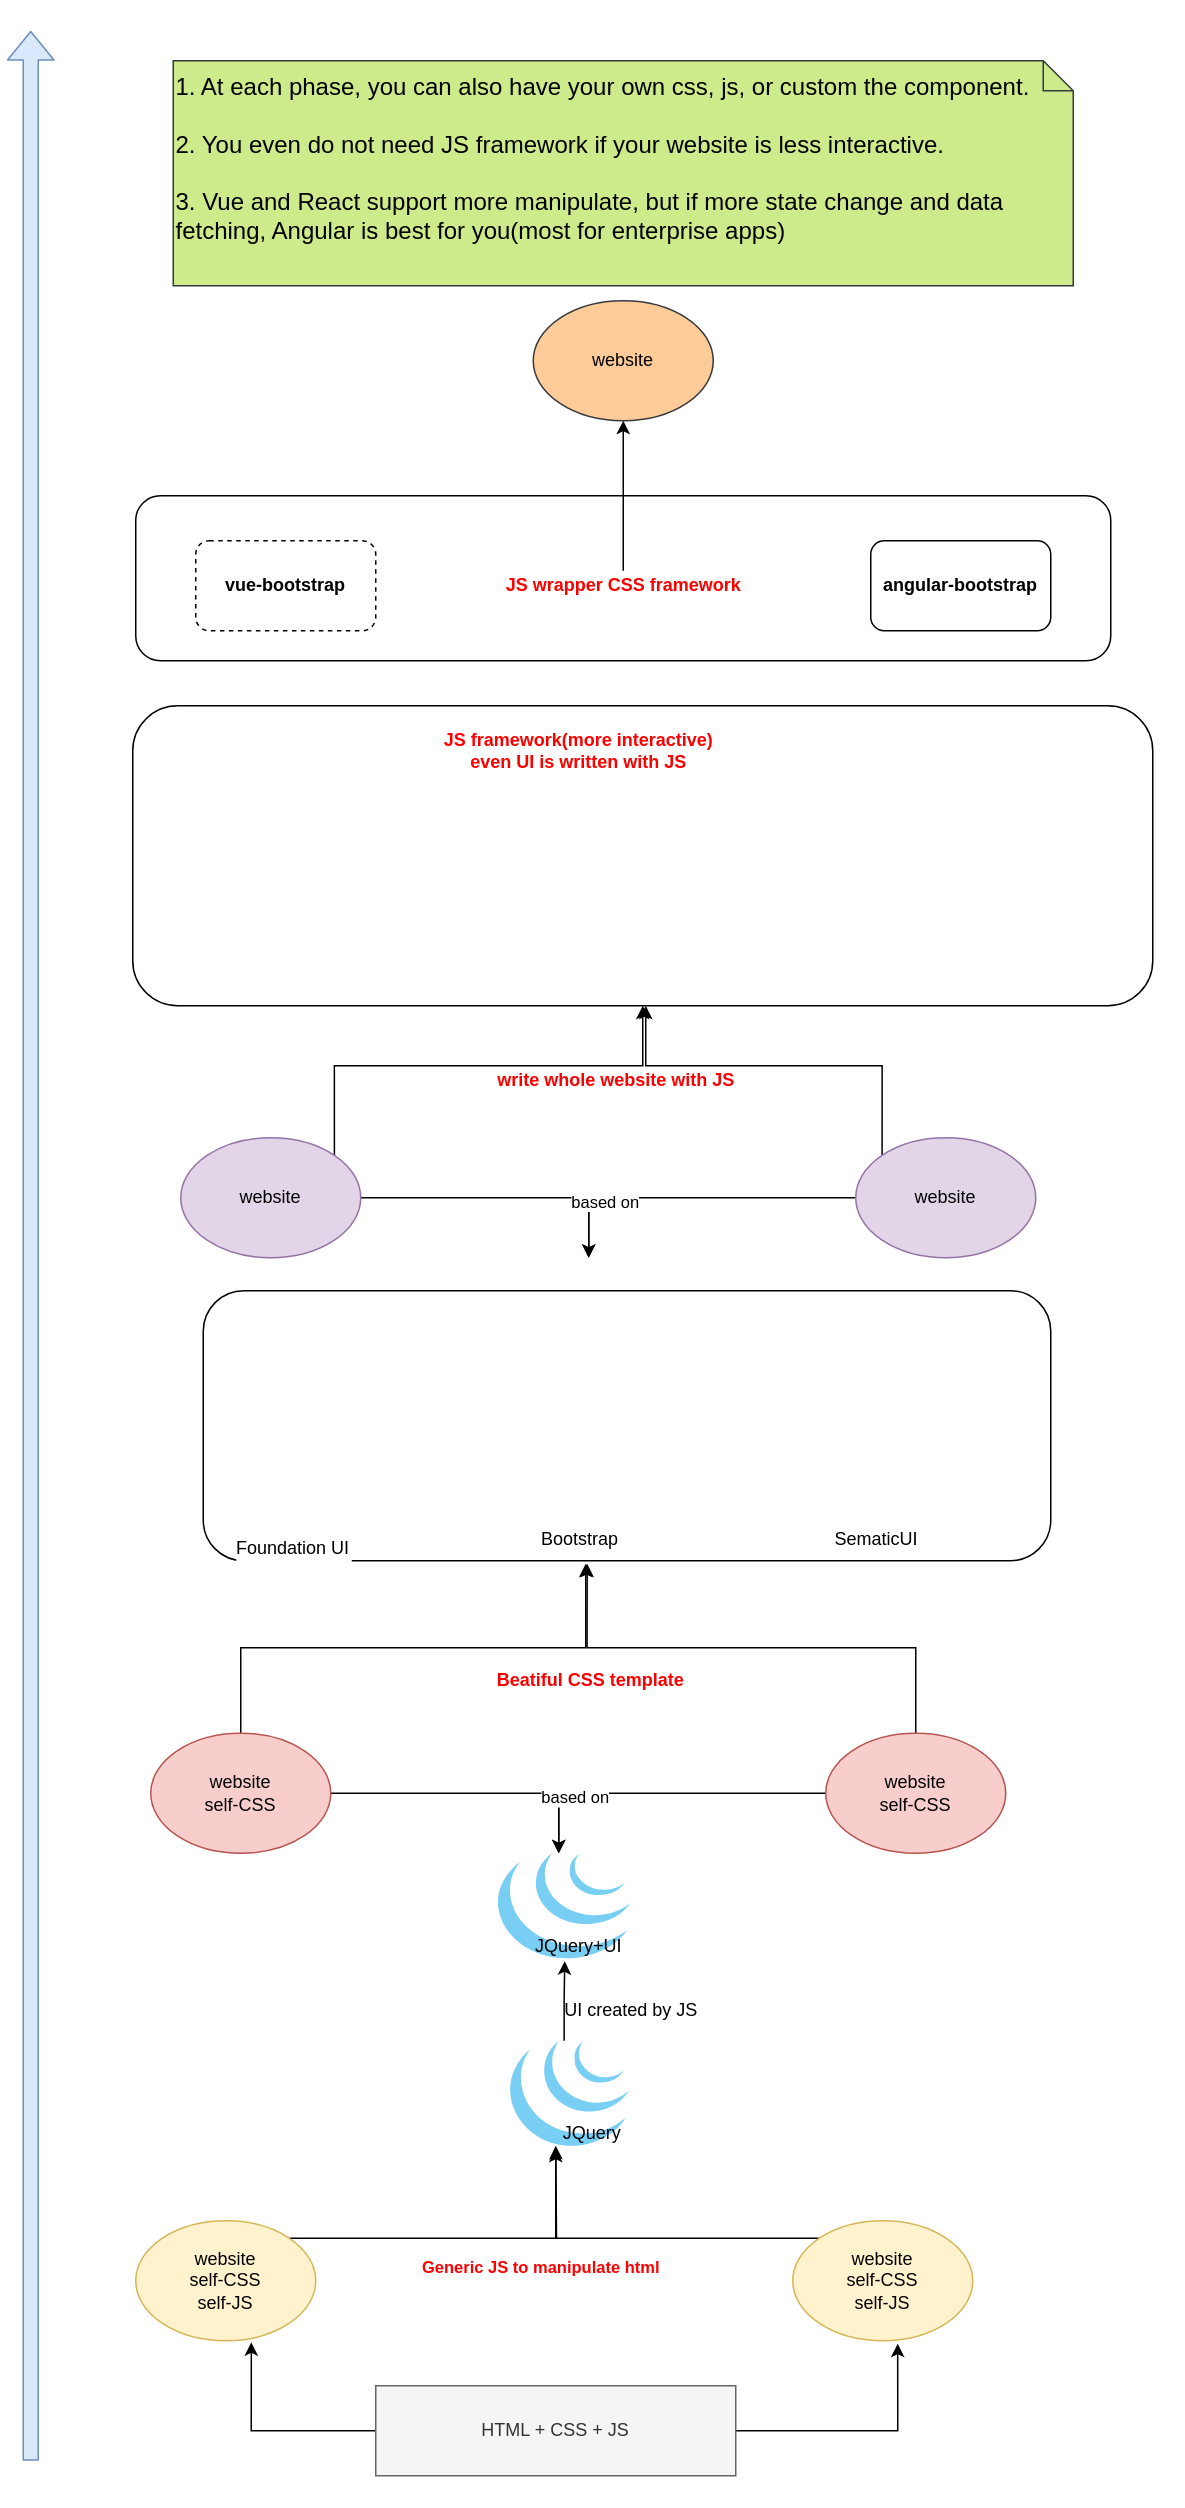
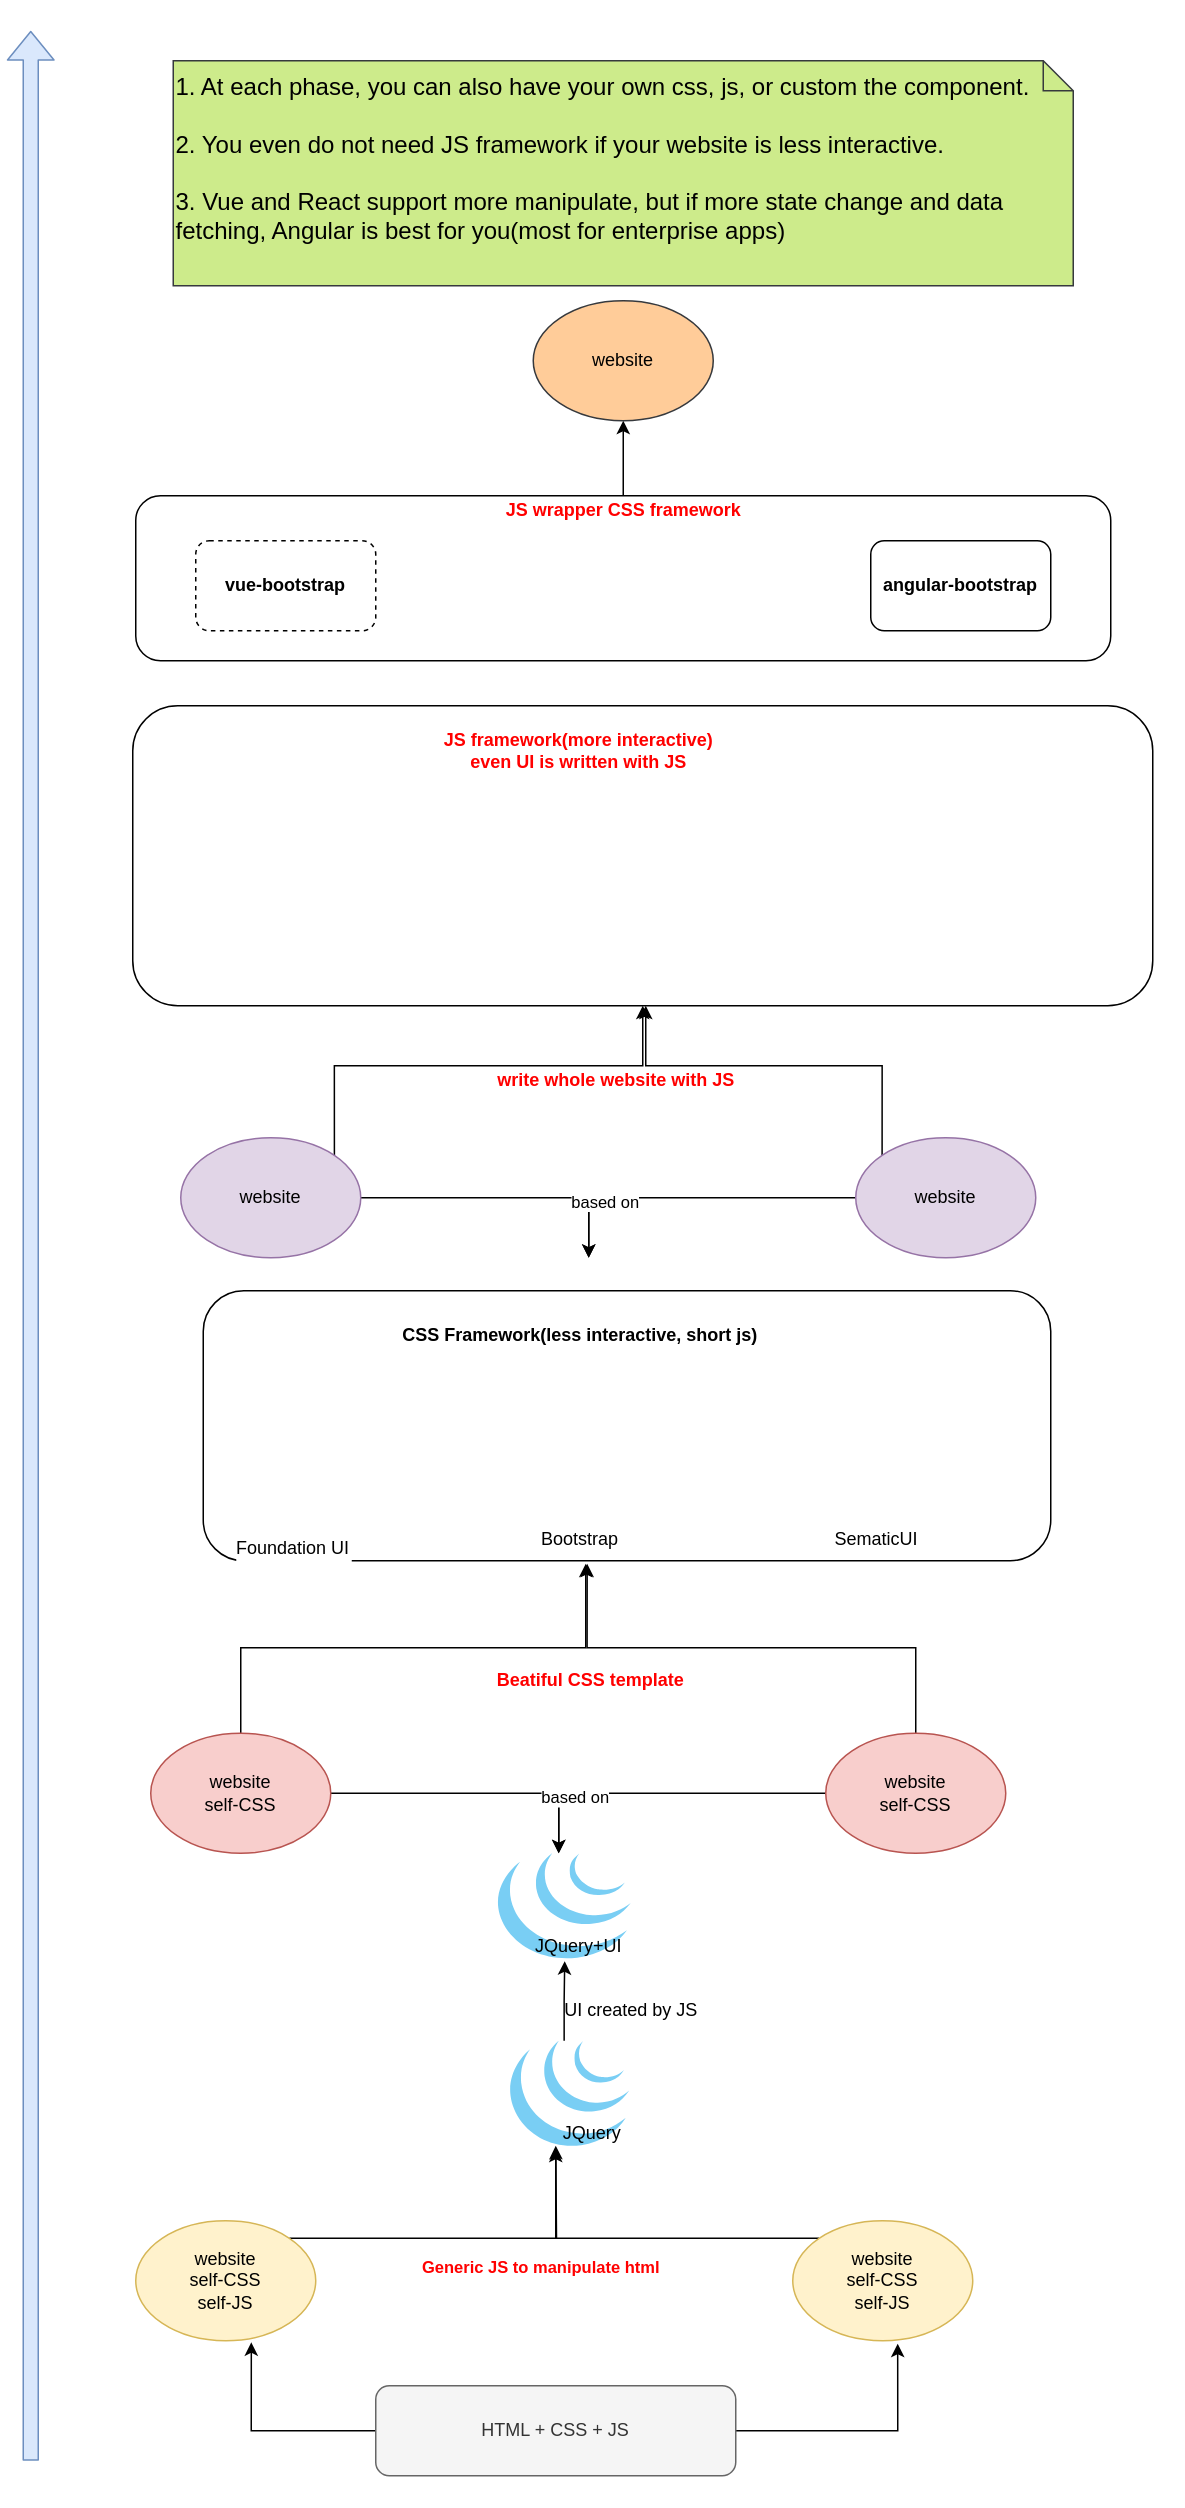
- <mxCell id="50" value="JS wrapper CSS framework" style="text;html=1;align=center;verticalAlign=middle;resizable=0;points=[];autosize=1;fontColor=#FF0000;fontStyle=1" vertex="1" parent="1"><mxGeometry x="330" y="380" width="170" height="20" as="geometry" /></mxCell>
+ <mxCell id="50" value="JS wrapper CSS framework" style="text;html=1;align=center;verticalAlign=middle;resizable=0;points=[];autosize=1;fontColor=#FF0000;fontStyle=1" vertex="1" parent="1"><mxGeometry x="330" y="330" width="170" height="20" as="geometry" /></mxCell>
+ <mxCell id="36" value="CSS Framework(less interactive, short js)" style="text;html=1;align=center;verticalAlign=middle;resizable=0;points=[];autosize=1;fontStyle=1" vertex="1" parent="31"><mxGeometry x="126.3" y="20" width="250" height="20" as="geometry" /></mxCell>
- <mxCell id="13" value="HTML + CSS + JS" style="whiteSpace=wrap;html=1;fillColor=#f5f5f5;strokeColor=#666666;fontColor=#333333;rounded=0;" vertex="1" parent="1"><mxGeometry x="250" y="1590" width="240" height="60" as="geometry" /></mxCell>
+ <mxCell id="13" value="HTML + CSS + JS" style="rounded=1;whiteSpace=wrap;html=1;fillColor=#f5f5f5;strokeColor=#666666;fontColor=#333333;" vertex="1" parent="1"><mxGeometry x="250" y="1590" width="240" height="60" as="geometry" /></mxCell>
